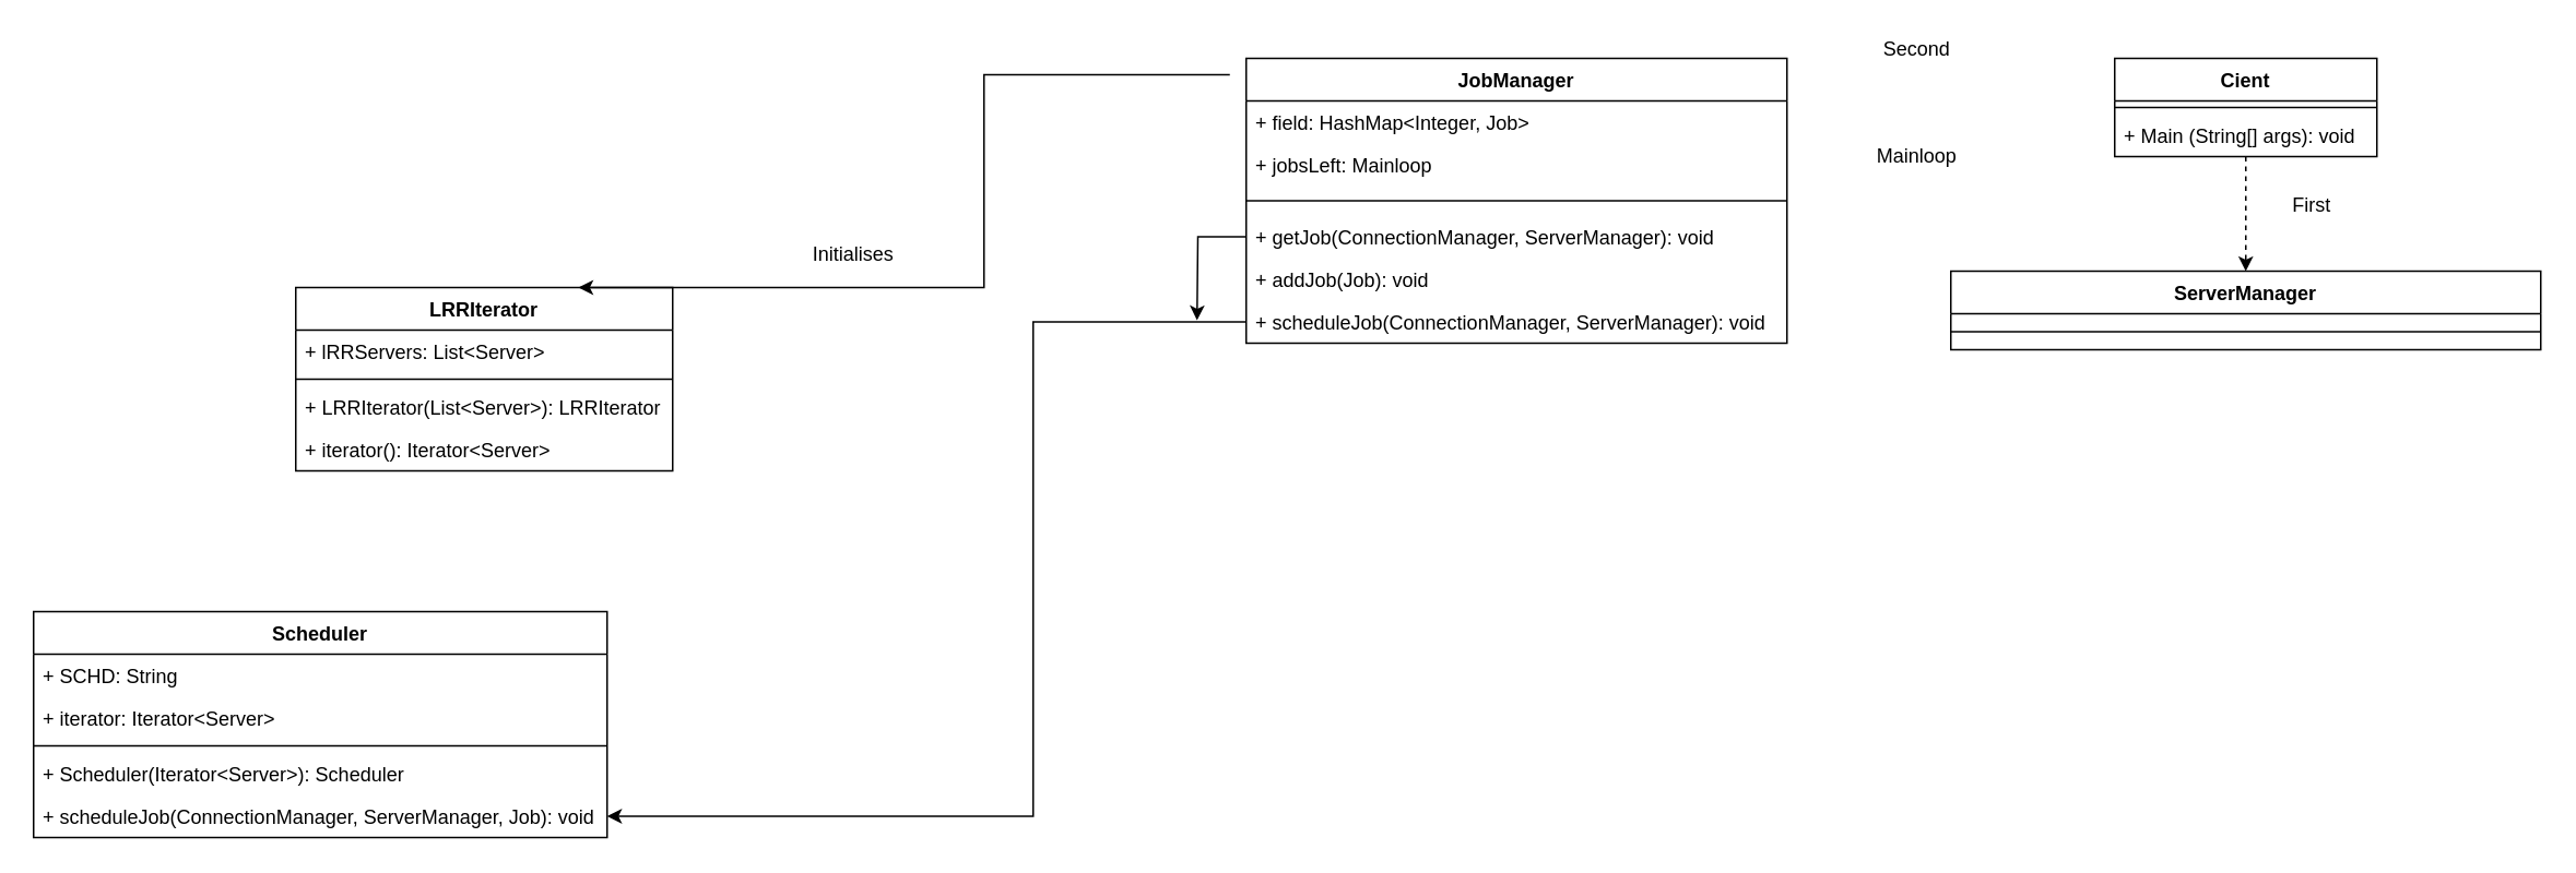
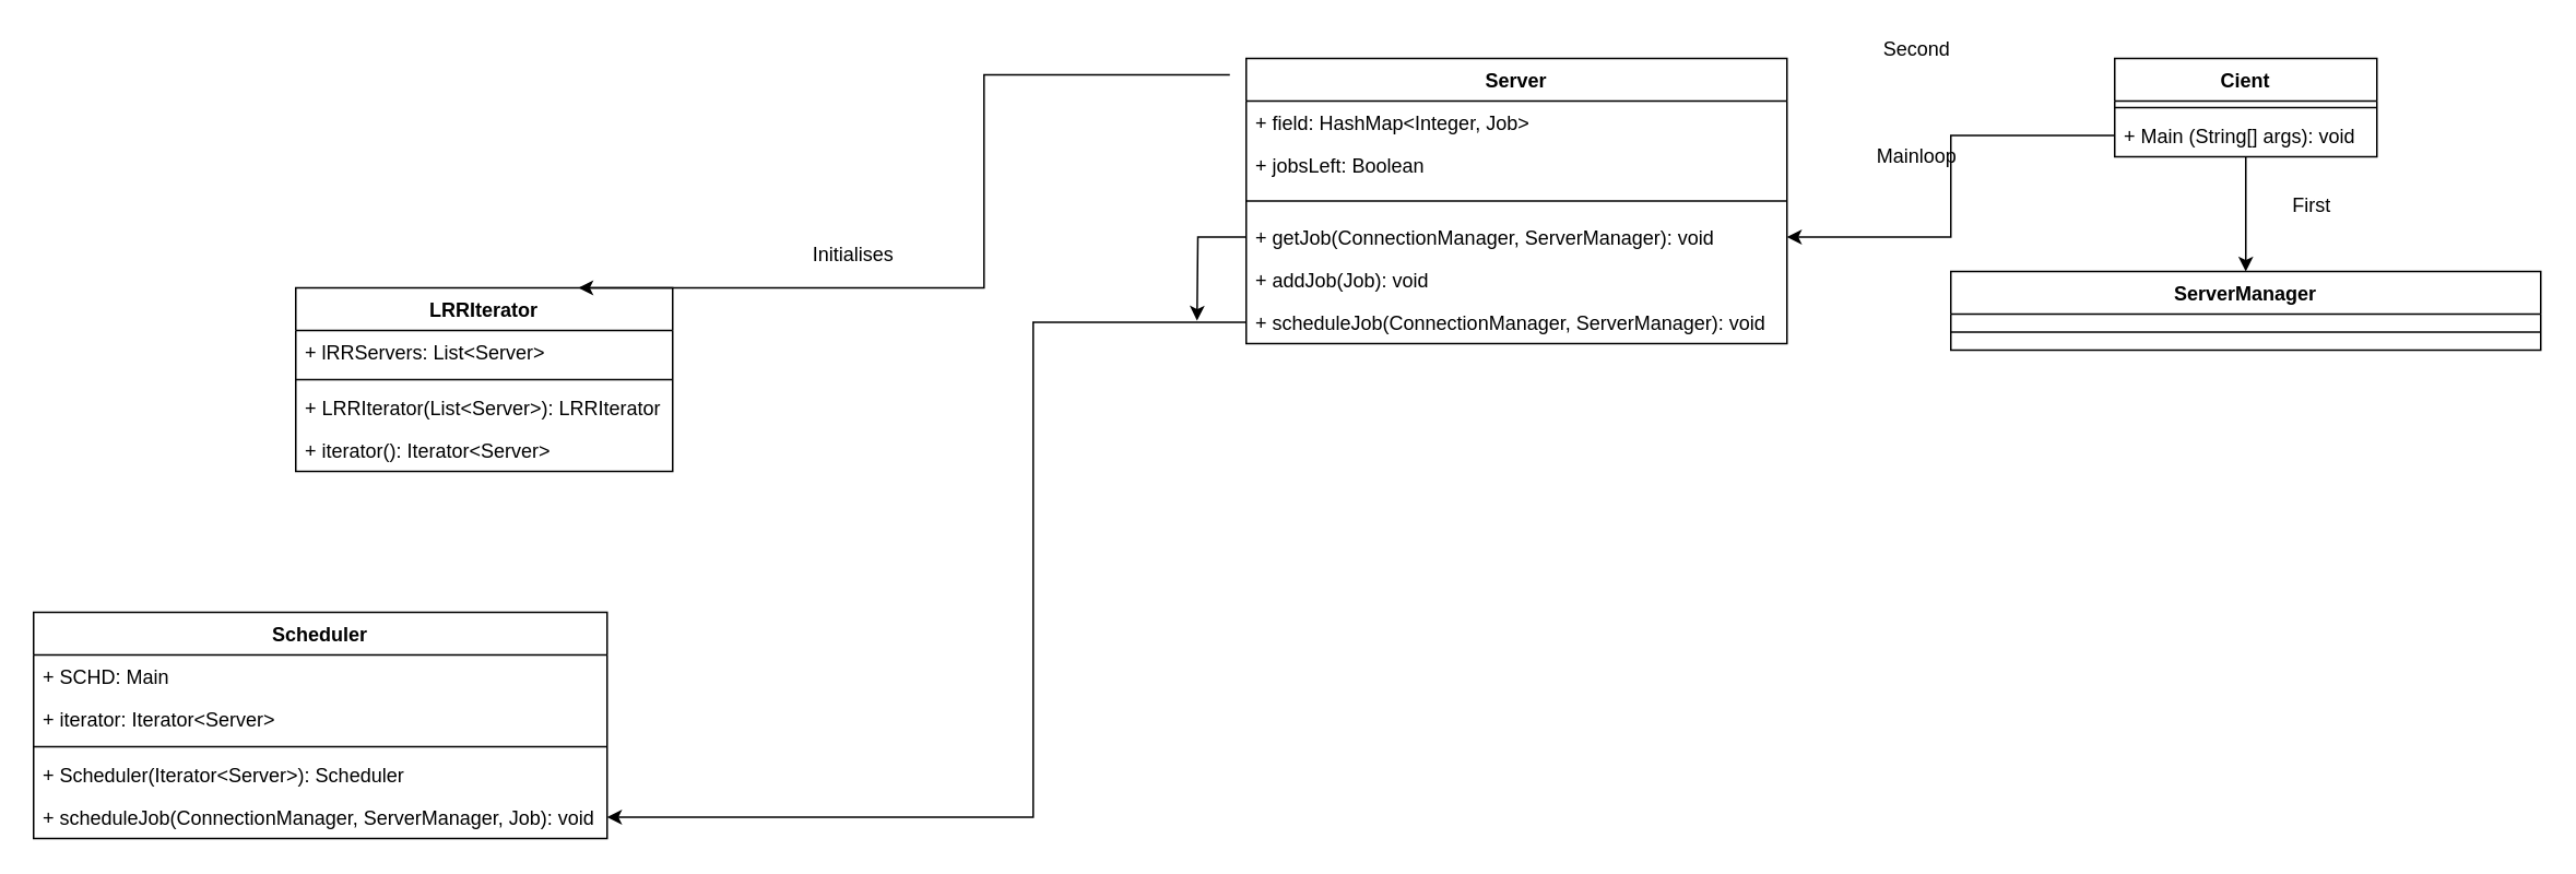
- <mxCell id="8" value="JobManager" style="swimlane;fontStyle=1;align=center;verticalAlign=top;childLayout=stackLayout;horizontal=1;startSize=26;horizontalStack=0;resizeParent=1;resizeParentMax=0;resizeLast=0;collapsible=1;marginBottom=0;" parent="1" vertex="1"><mxGeometry x="760" y="35" width="330" height="174" as="geometry" /></mxCell>
+ <mxCell id="8" value="Server" style="swimlane;fontStyle=1;align=center;verticalAlign=top;childLayout=stackLayout;horizontal=1;startSize=26;horizontalStack=0;resizeParent=1;resizeParentMax=0;resizeLast=0;collapsible=1;marginBottom=0;" parent="1" vertex="1"><mxGeometry x="760" y="35" width="330" height="174" as="geometry" /></mxCell>
- <mxCell id="10" value="+ jobsLeft: Mainloop" style="text;strokeColor=none;fillColor=none;align=left;verticalAlign=top;spacingLeft=4;spacingRight=4;overflow=hidden;rotatable=0;points=[[0,0.5],[1,0.5]];portConstraint=eastwest;" parent="8" vertex="1"><mxGeometry y="52" width="330" height="26" as="geometry" /></mxCell>
+ <mxCell id="10" value="+ jobsLeft: Boolean" style="text;strokeColor=none;fillColor=none;align=left;verticalAlign=top;spacingLeft=4;spacingRight=4;overflow=hidden;rotatable=0;points=[[0,0.5],[1,0.5]];portConstraint=eastwest;" parent="8" vertex="1"><mxGeometry y="52" width="330" height="26" as="geometry" /></mxCell>
+ <mxCell id="30" style="edgeStyle=orthogonalEdgeStyle;rounded=0;orthogonalLoop=1;jettySize=auto;html=1;entryX=1;entryY=0.5;entryDx=0;entryDy=0;" edge="1" parent="1" source="5" target="12"><mxGeometry relative="1" as="geometry" /></mxCell>
- <mxCell id="2" style="edgeStyle=orthogonalEdgeStyle;rounded=0;orthogonalLoop=1;jettySize=auto;html=1;dashed=1;" parent="1" source="3" target="6" edge="1"><mxGeometry relative="1" as="geometry" /></mxCell>
+ <mxCell id="2" style="edgeStyle=orthogonalEdgeStyle;rounded=0;orthogonalLoop=1;jettySize=auto;html=1;" parent="1" source="3" target="6" edge="1"><mxGeometry relative="1" as="geometry" /></mxCell>
- <mxCell id="21" value="+ SCHD: String" style="text;strokeColor=none;fillColor=none;align=left;verticalAlign=top;spacingLeft=4;spacingRight=4;overflow=hidden;rotatable=0;points=[[0,0.5],[1,0.5]];portConstraint=eastwest;" parent="20" vertex="1"><mxGeometry y="26" width="350" height="26" as="geometry" /></mxCell>
+ <mxCell id="21" value="+ SCHD: Main" style="text;strokeColor=none;fillColor=none;align=left;verticalAlign=top;spacingLeft=4;spacingRight=4;overflow=hidden;rotatable=0;points=[[0,0.5],[1,0.5]];portConstraint=eastwest;" parent="20" vertex="1"><mxGeometry y="26" width="350" height="26" as="geometry" /></mxCell>
